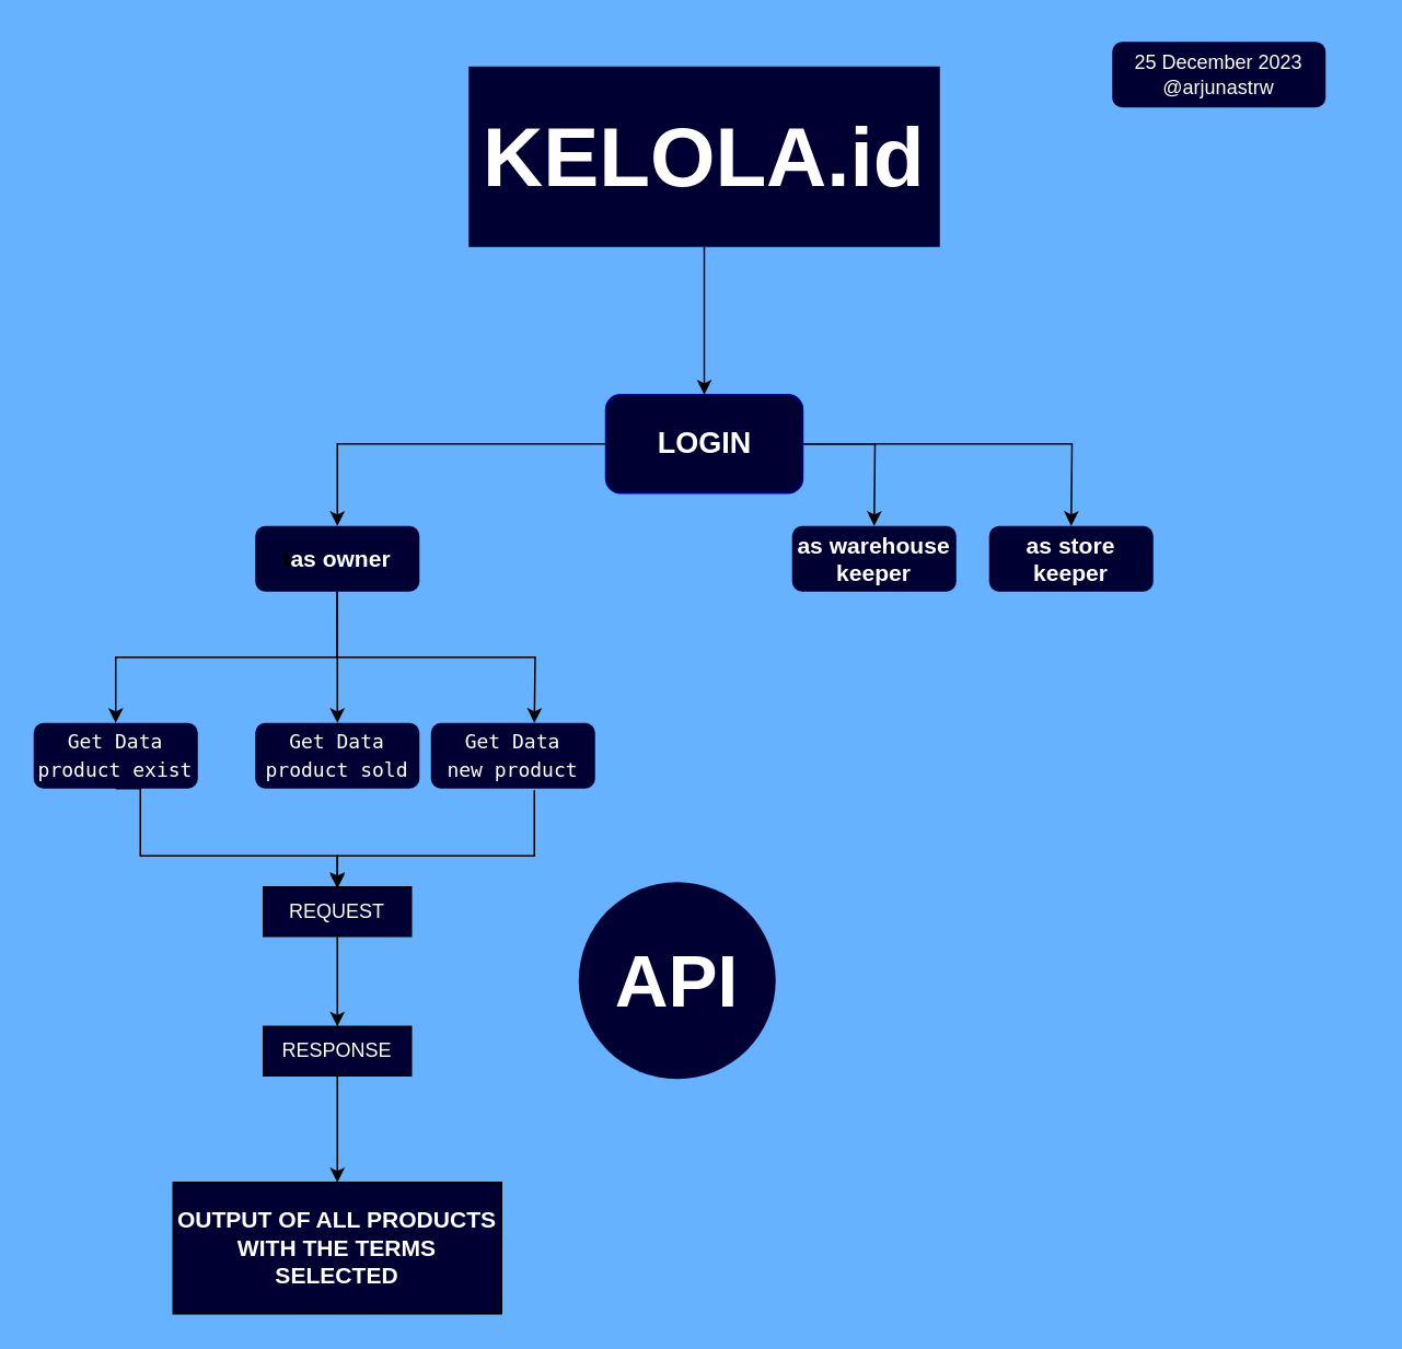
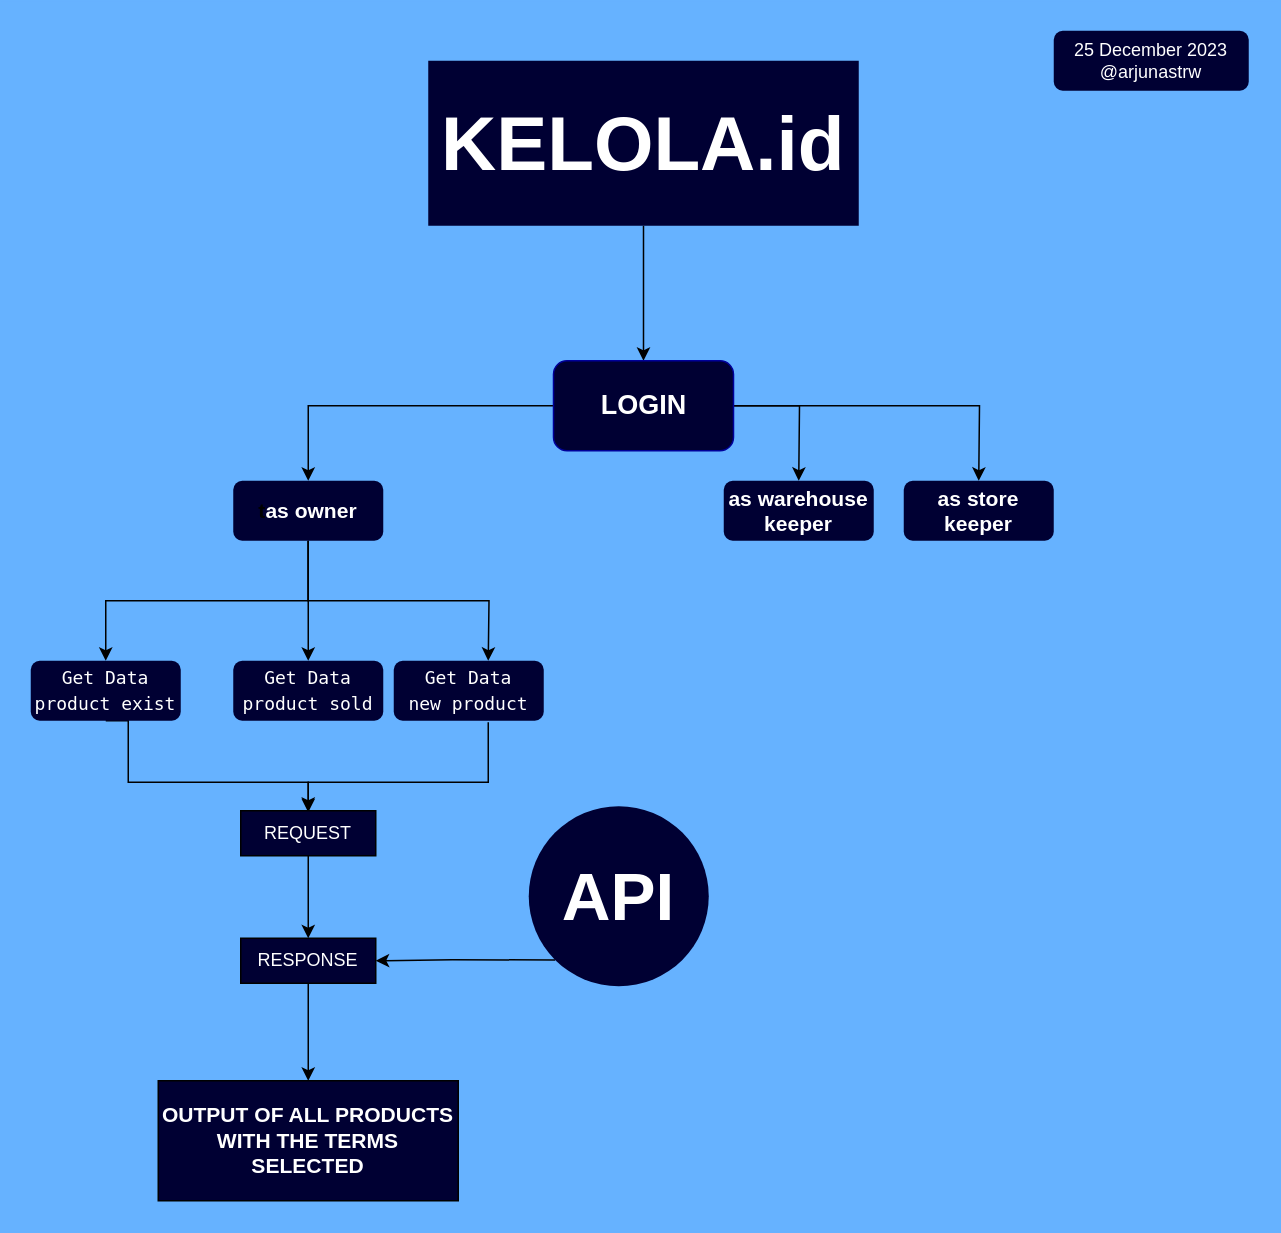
- <mxCell id="14" value="25 December 2023&lt;br&gt;@arjunastrw" style="rounded=1;whiteSpace=wrap;html=1;strokeColor=none;fillColor=#000033;fontColor=#ffffff;" vertex="1" parent="1"><mxGeometry x="677" y="25" width="130" height="40" as="geometry" /></mxCell>
+ <mxCell id="14" value="25 December 2023&lt;br&gt;@arjunastrw" style="rounded=1;whiteSpace=wrap;html=1;strokeColor=none;fillColor=#000033;fontColor=#ffffff;" vertex="1" parent="1"><mxGeometry x="702" y="20" width="130" height="40" as="geometry" /></mxCell>
+ <mxCell id="20" style="edgeStyle=orthogonalEdgeStyle;rounded=0;orthogonalLoop=1;jettySize=auto;html=1;exitX=0;exitY=1;exitDx=0;exitDy=0;entryX=1;entryY=0.5;entryDx=0;entryDy=0;" edge="1" parent="1" source="21" target="25"><mxGeometry relative="1" as="geometry" /></mxCell>
